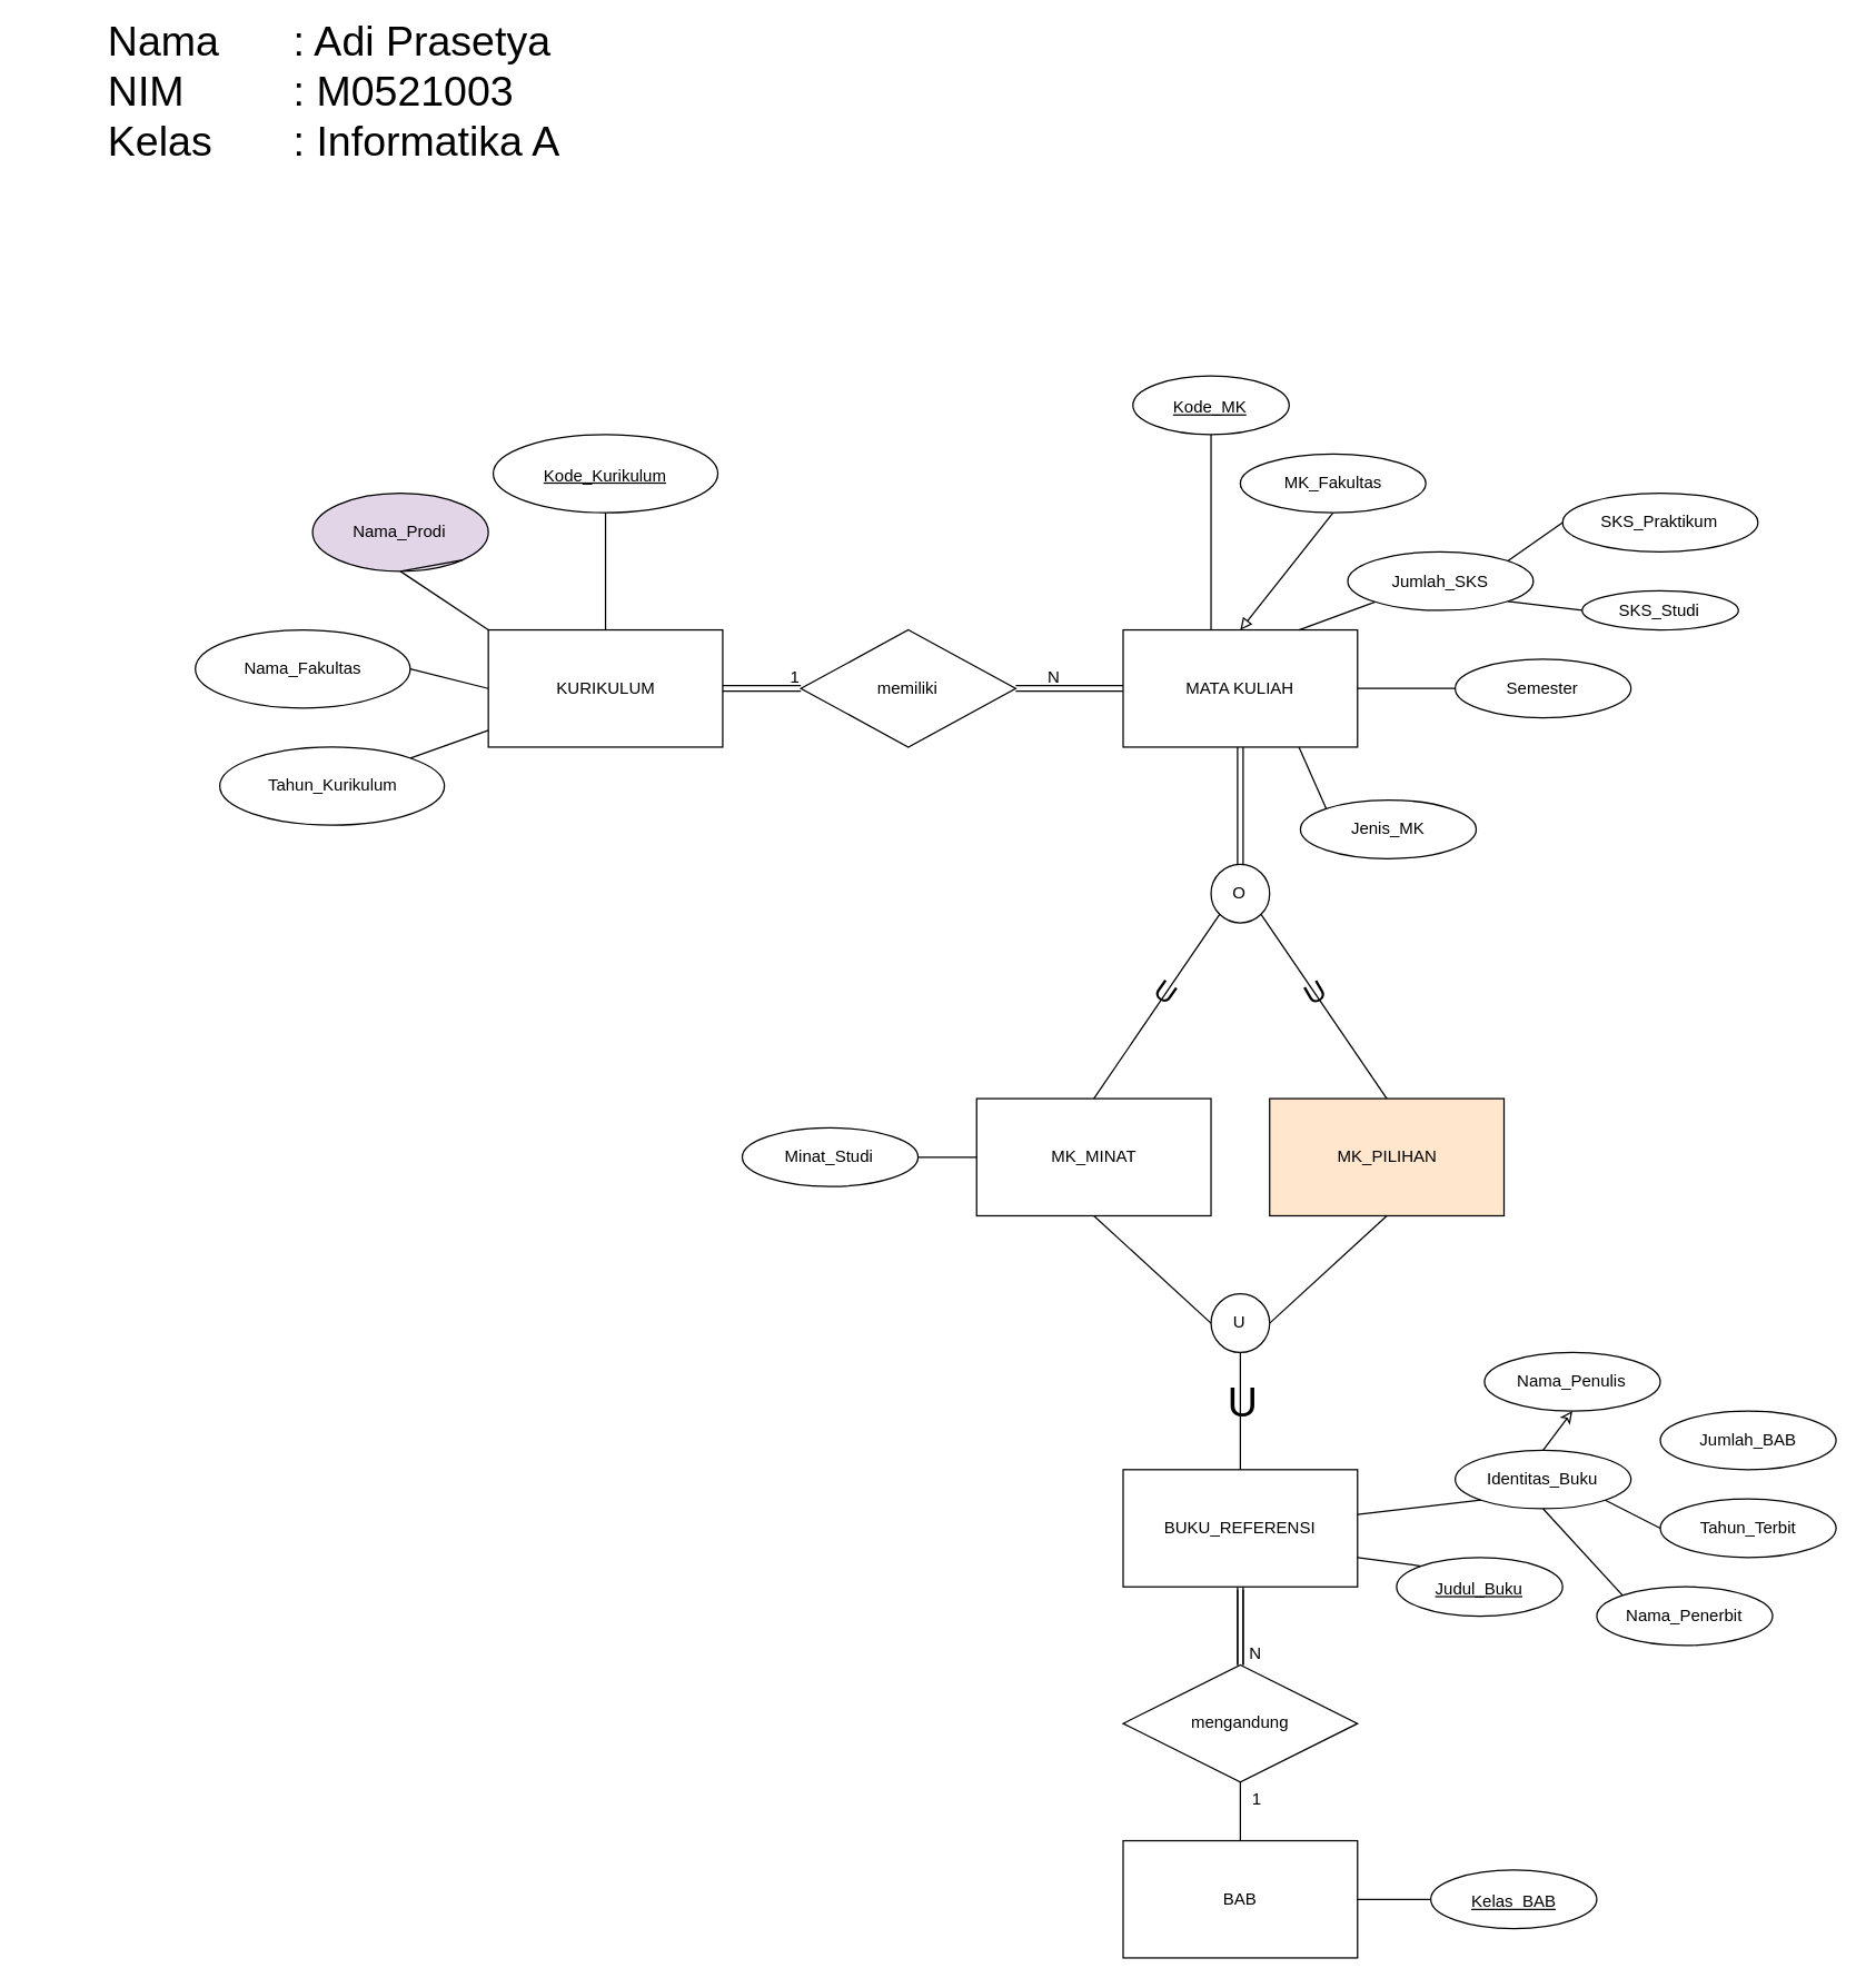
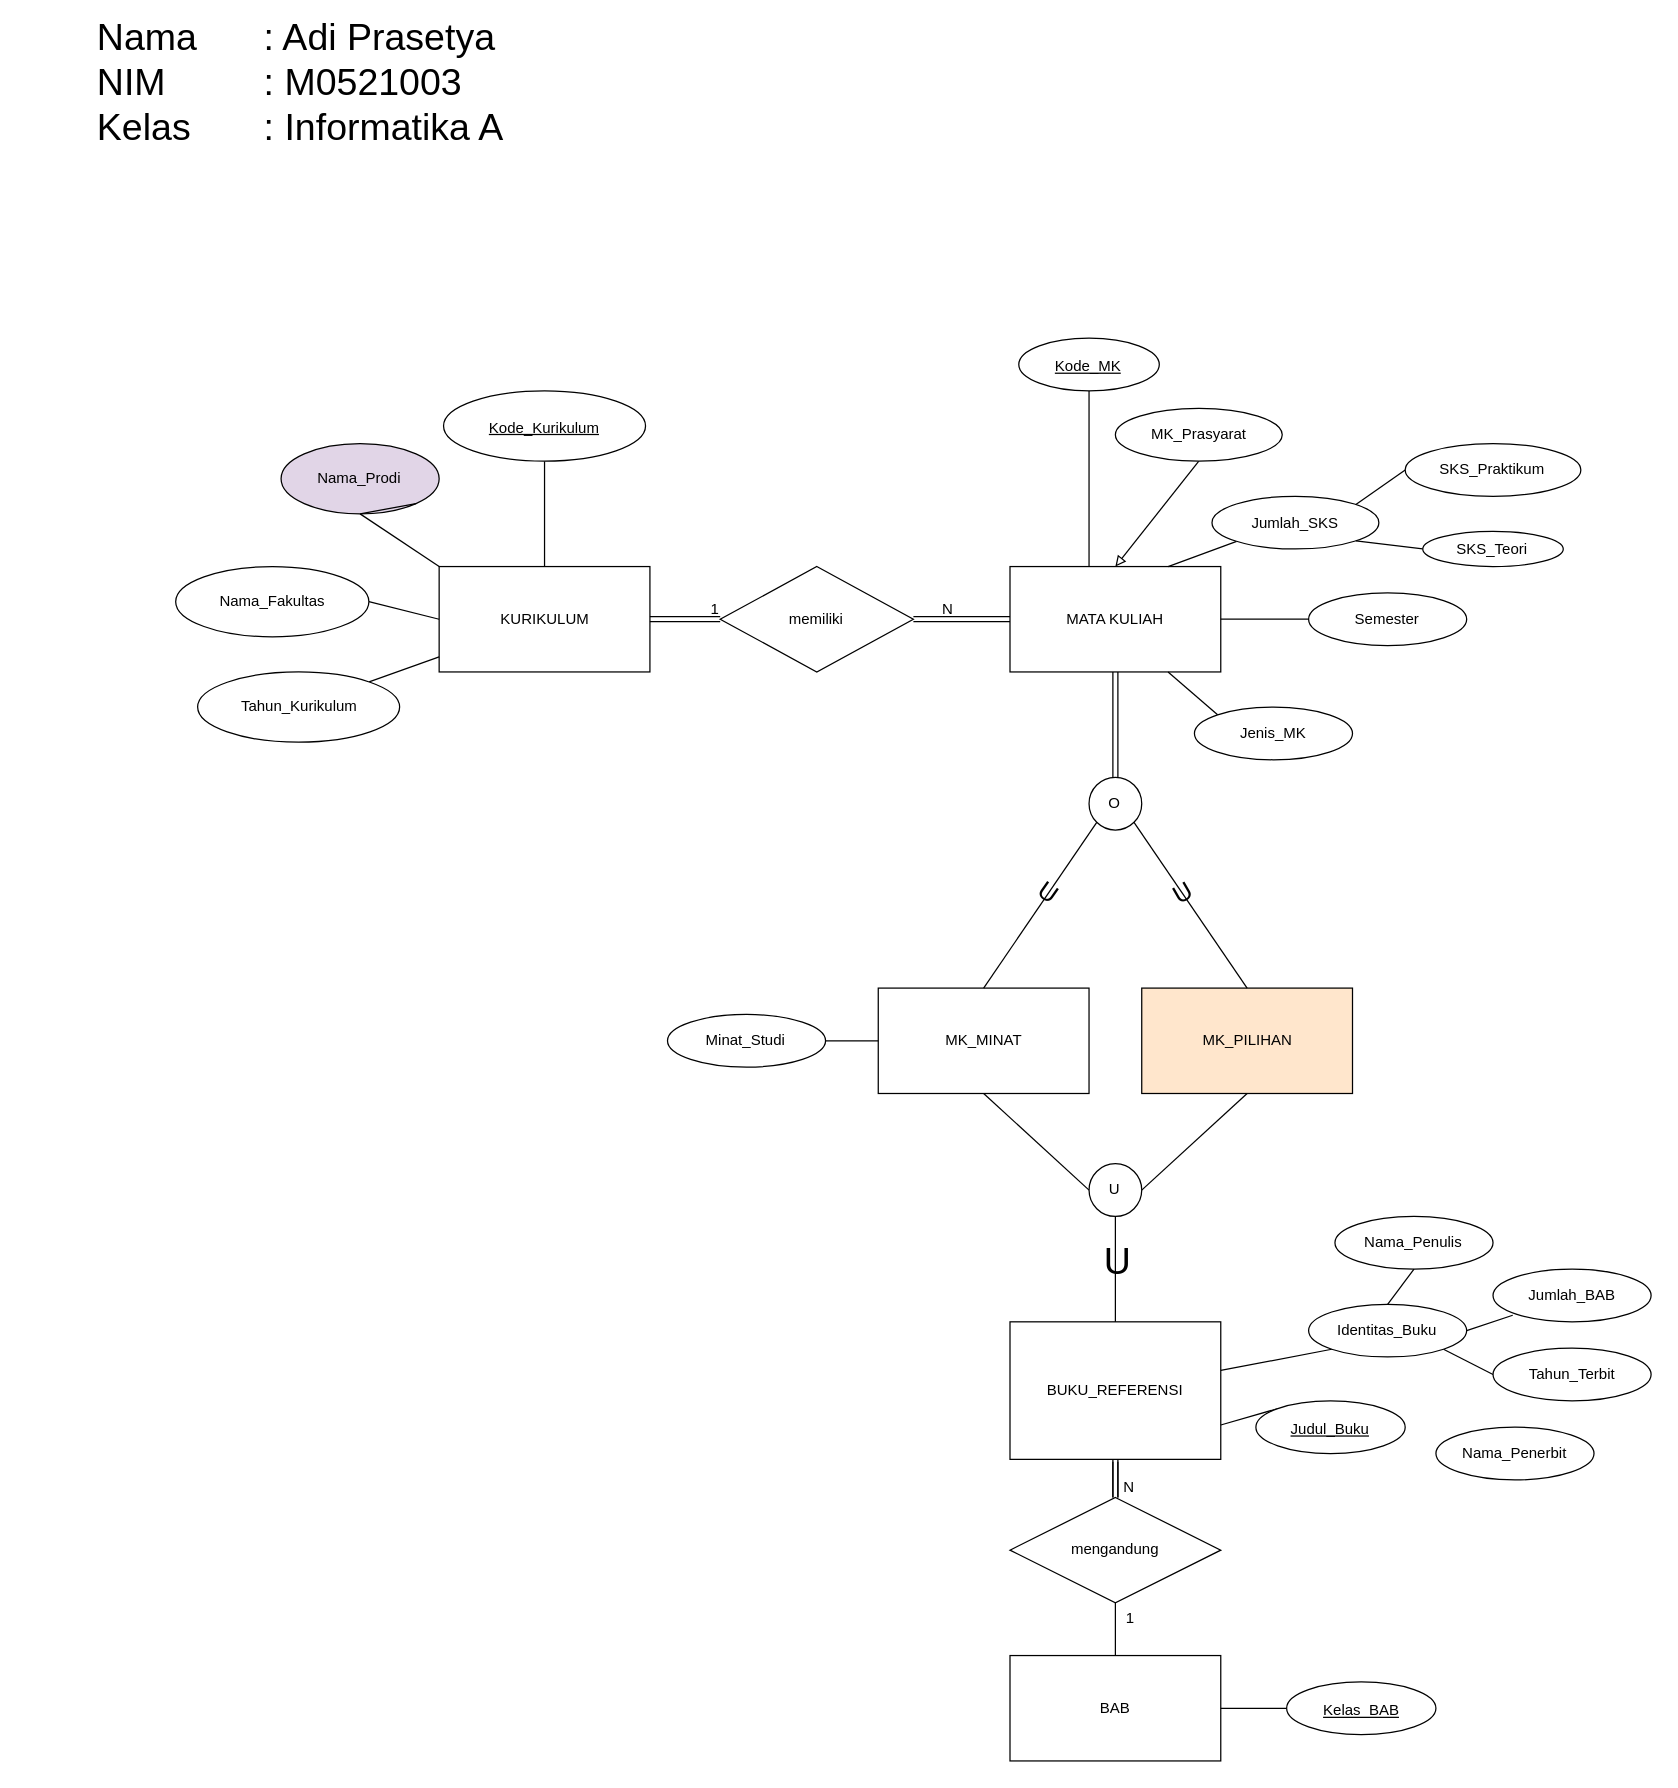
- <mxCell id="9" value="MK_Fakultas" style="ellipse;whiteSpace=wrap;html=1;" parent="3" vertex="1"><mxGeometry x="751.548" y="56.191" width="133.452" height="42.143" as="geometry" /></mxCell>
+ <mxCell id="9" value="MK_Prasyarat" style="ellipse;whiteSpace=wrap;html=1;" parent="3" vertex="1"><mxGeometry x="751.548" y="56.191" width="133.452" height="42.143" as="geometry" /></mxCell>
- <mxCell id="21" value="SKS_Studi" style="ellipse;whiteSpace=wrap;html=1;" parent="3" vertex="1"><mxGeometry x="997.381" y="154.524" width="112.381" height="28.095" as="geometry" /></mxCell>
+ <mxCell id="21" value="SKS_Teori" style="ellipse;whiteSpace=wrap;html=1;" parent="3" vertex="1"><mxGeometry x="997.381" y="154.524" width="112.381" height="28.095" as="geometry" /></mxCell>
- <mxCell id="42" value="Jenis_MK" style="ellipse;whiteSpace=wrap;html=1;" parent="3" vertex="1"><mxGeometry x="794.762" y="305.001" width="126.429" height="42.143" as="geometry" /></mxCell>
+ <mxCell id="42" value="Jenis_MK" style="ellipse;whiteSpace=wrap;html=1;" parent="3" vertex="1"><mxGeometry x="814.762" y="295.001" width="126.429" height="42.143" as="geometry" /></mxCell>
- <mxCell id="61" style="edgeStyle=none;rounded=0;orthogonalLoop=1;jettySize=auto;html=1;exitX=0.5;exitY=0;exitDx=0;exitDy=0;entryX=0.5;entryY=1;entryDx=0;entryDy=0;fontSize=12;startArrow=none;startFill=0;endArrow=classic;endFill=0;targetPerimeterSpacing=2;" parent="3" source="59" target="53" edge="1"><mxGeometry relative="1" as="geometry" /></mxCell>
+ <mxCell id="61" style="edgeStyle=none;rounded=0;orthogonalLoop=1;jettySize=auto;html=1;exitX=0.5;exitY=0;exitDx=0;exitDy=0;entryX=0.5;entryY=1;entryDx=0;entryDy=0;fontSize=12;startArrow=none;startFill=0;endArrow=none;endFill=0;targetPerimeterSpacing=2;" parent="3" source="59" target="53" edge="1"><mxGeometry relative="1" as="geometry" /></mxCell>
+ <mxCell id="62" value="" style="edgeStyle=none;rounded=0;orthogonalLoop=1;jettySize=auto;html=1;fontSize=12;startArrow=none;startFill=0;endArrow=none;endFill=0;targetPerimeterSpacing=2;exitX=1;exitY=0.5;exitDx=0;exitDy=0;" parent="3" source="59" target="54" edge="1"><mxGeometry relative="1" as="geometry" /></mxCell>
- <mxCell id="23" value="BUKU_REFERENSI" style="rounded=0;whiteSpace=wrap;html=1;" parent="3" vertex="1"><mxGeometry x="667.262" y="786.669" width="168.571" height="84.286" as="geometry" /></mxCell>
+ <mxCell id="23" value="BUKU_REFERENSI" style="rounded=0;whiteSpace=wrap;html=1;" parent="3" vertex="1"><mxGeometry x="667.262" y="786.669" width="168.571" height="110" as="geometry" /></mxCell>
- <mxCell id="69" style="edgeStyle=none;rounded=0;orthogonalLoop=1;jettySize=auto;html=1;exitX=0.5;exitY=1;exitDx=0;exitDy=0;entryX=0;entryY=0;entryDx=0;entryDy=0;fontSize=12;startArrow=none;startFill=0;endArrow=none;endFill=0;targetPerimeterSpacing=2;" parent="3" source="59" target="65" edge="1"><mxGeometry relative="1" as="geometry" /></mxCell>
